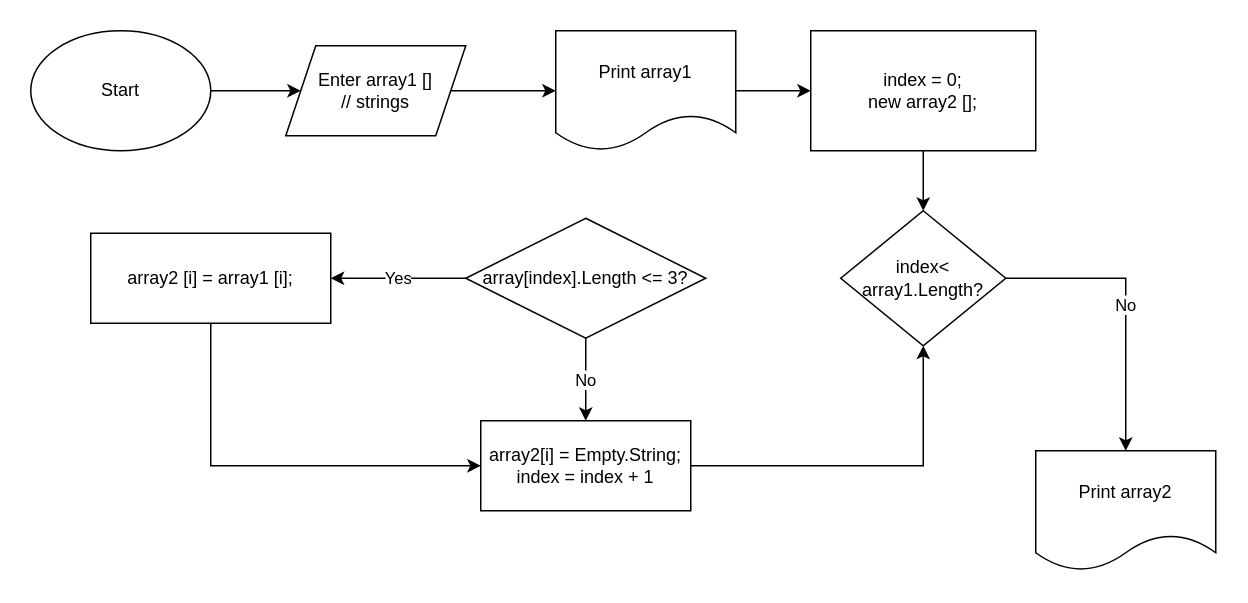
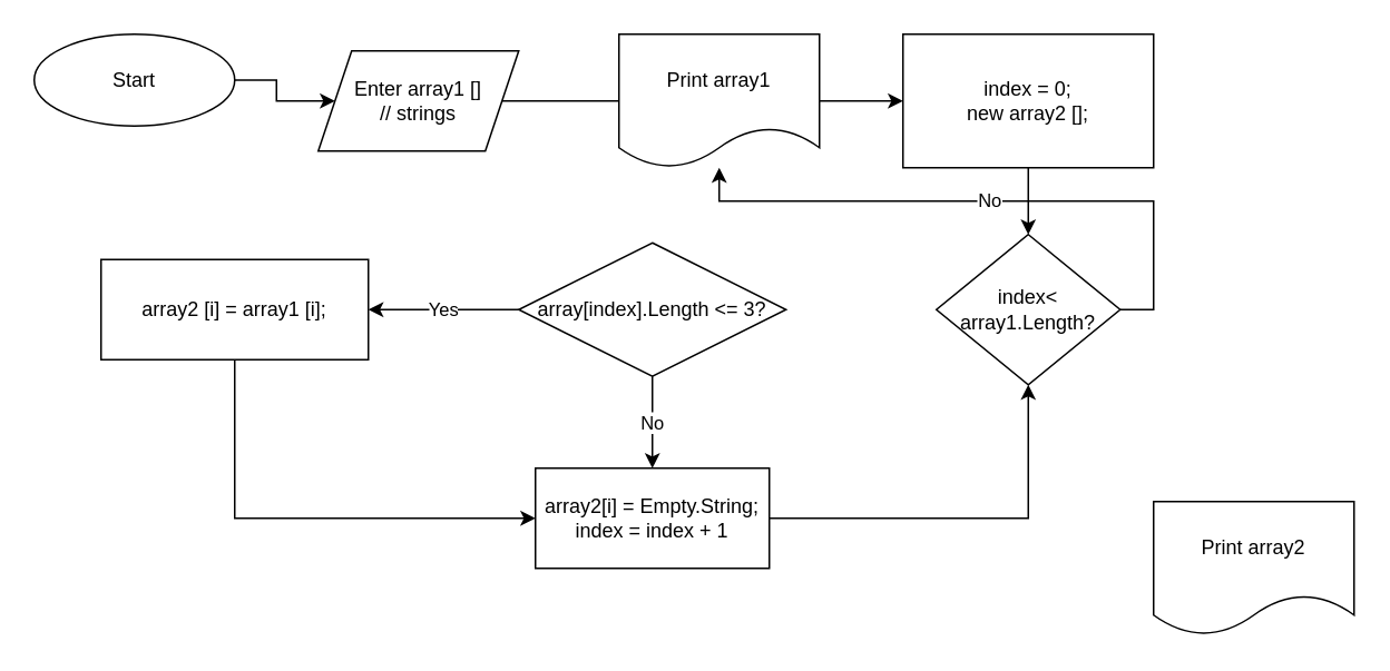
- <mxCell id="3" value="Start" style="ellipse;whiteSpace=wrap;html=1;" parent="1" vertex="1"><mxGeometry x="20" y="20" width="120" height="80" as="geometry" /></mxCell>
+ <mxCell id="3" value="Start" style="ellipse;whiteSpace=wrap;html=1;" parent="1" vertex="1"><mxGeometry x="20" y="20" width="120" height="55" as="geometry" /></mxCell>
- <mxCell id="4" style="edgeStyle=orthogonalEdgeStyle;rounded=0;orthogonalLoop=1;jettySize=auto;html=1;exitX=1;exitY=0.5;exitDx=0;exitDy=0;entryX=0;entryY=0.5;entryDx=0;entryDy=0;" parent="1" source="5" target="7" edge="1"><mxGeometry relative="1" as="geometry" /></mxCell>
+ <mxCell id="4" style="edgeStyle=orthogonalEdgeStyle;rounded=0;orthogonalLoop=1;jettySize=auto;html=1;exitX=1;exitY=0.5;exitDx=0;exitDy=0;entryX=0;entryY=0.5;entryDx=0;entryDy=0;endArrow=none;" parent="1" source="5" target="7" edge="1"><mxGeometry relative="1" as="geometry" /></mxCell>
- <mxCell id="10" value="No" style="edgeStyle=orthogonalEdgeStyle;rounded=0;orthogonalLoop=1;jettySize=auto;html=1;exitX=1;exitY=0.5;exitDx=0;exitDy=0;entryX=0.5;entryY=0;entryDx=0;entryDy=0;" parent="1" source="11" target="15" edge="1"><mxGeometry relative="1" as="geometry"><mxPoint x="745" y="280" as="targetPoint" /></mxGeometry></mxCell>
+ <mxCell id="10" value="No" style="edgeStyle=orthogonalEdgeStyle;rounded=0;orthogonalLoop=1;jettySize=auto;html=1;exitX=1;exitY=0.5;exitDx=0;exitDy=0;" parent="1" source="11" target="7" edge="1"><mxGeometry relative="1" as="geometry"><mxPoint x="745" y="280" as="targetPoint" /></mxGeometry></mxCell>
